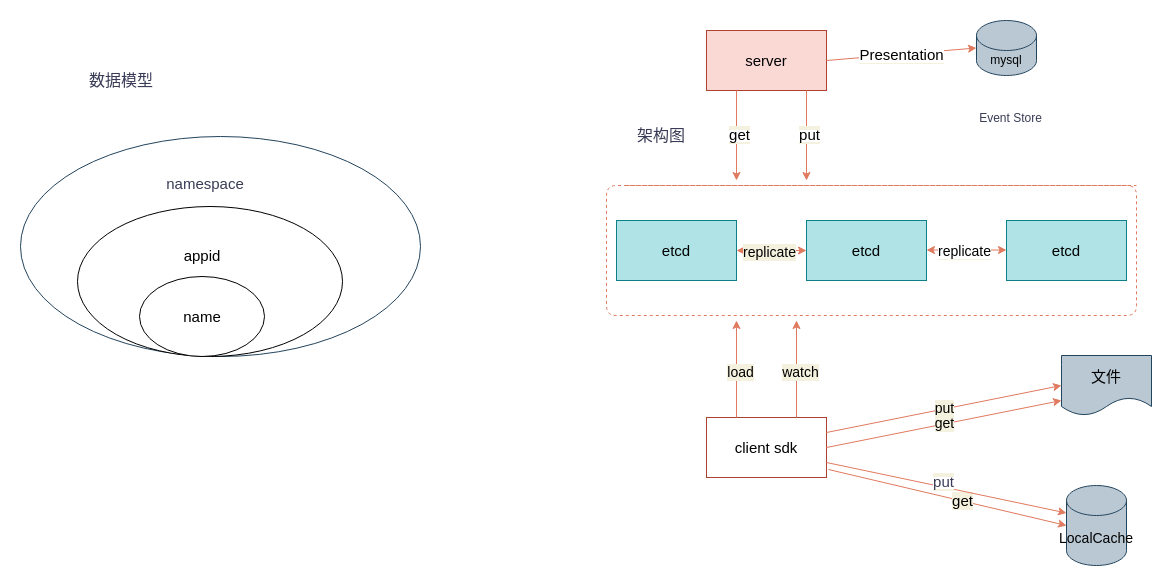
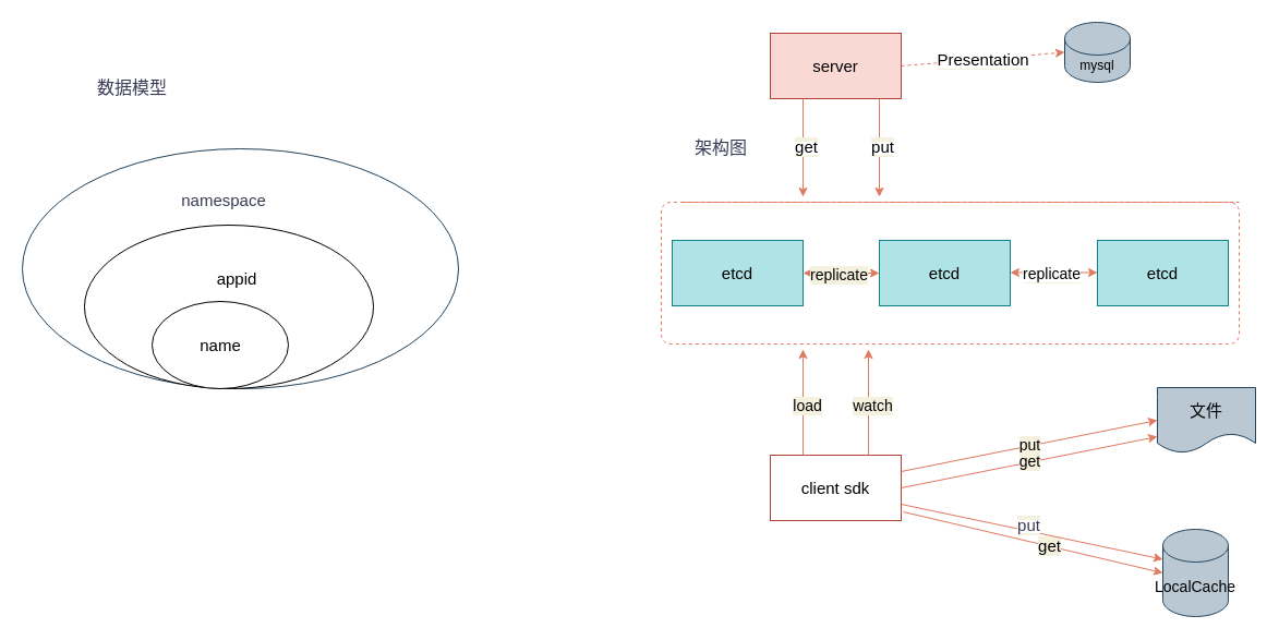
- <mxCell id="8" value="&lt;font color=&quot;#000000&quot; style=&quot;font-size: 15px ; background-color: rgb(255 , 255 , 255)&quot;&gt;Presentation&lt;/font&gt;" style="endArrow=classic;html=1;entryX=0;entryY=0.5;entryDx=0;entryDy=0;entryPerimeter=0;strokeColor=#E07A5F;fontColor=#393C56;exitX=1;exitY=0.5;exitDx=0;exitDy=0;labelBackgroundColor=#F4F1DE;" parent="1" source="6" target="7" edge="1"><mxGeometry width="50" height="50" relative="1" as="geometry"><mxPoint x="826" y="-10" as="sourcePoint" /><mxPoint x="656" y="0" as="targetPoint" /></mxGeometry></mxCell>
+ <mxCell id="8" value="&lt;font color=&quot;#000000&quot; style=&quot;font-size: 15px ; background-color: rgb(255 , 255 , 255)&quot;&gt;Presentation&lt;/font&gt;" style="endArrow=classic;html=1;entryX=0;entryY=0.5;entryDx=0;entryDy=0;entryPerimeter=0;strokeColor=#E07A5F;fontColor=#393C56;exitX=1;exitY=0.5;exitDx=0;exitDy=0;labelBackgroundColor=#F4F1DE;dashed=1;" parent="1" source="6" target="7" edge="1"><mxGeometry width="50" height="50" relative="1" as="geometry"><mxPoint x="826" y="-10" as="sourcePoint" /><mxPoint x="656" y="0" as="targetPoint" /></mxGeometry></mxCell>
- <mxCell id="38" value="Event Store" style="text;html=1;align=center;verticalAlign=middle;resizable=0;points=[];autosize=1;strokeColor=none;fontColor=#393C56;" vertex="1" parent="1"><mxGeometry x="973" y="109" width="73" height="18" as="geometry" /></mxCell>
- <mxCell id="30" value="&lt;font style=&quot;font-size: 15px&quot; color=&quot;#000000&quot;&gt;appid&lt;/font&gt;" style="text;html=1;strokeColor=none;fillColor=none;align=center;verticalAlign=middle;whiteSpace=wrap;fontColor=#393C56;" parent="1" vertex="1"><mxGeometry x="181.5" y="245" width="40" height="20" as="geometry" /></mxCell>
+ <mxCell id="30" value="&lt;font style=&quot;font-size: 15px&quot; color=&quot;#000000&quot;&gt;appid&lt;/font&gt;" style="text;html=1;strokeColor=none;fillColor=none;align=center;verticalAlign=middle;whiteSpace=wrap;fontColor=#393C56;" parent="1" vertex="1"><mxGeometry x="196.5" y="245" width="40" height="20" as="geometry" /></mxCell>
